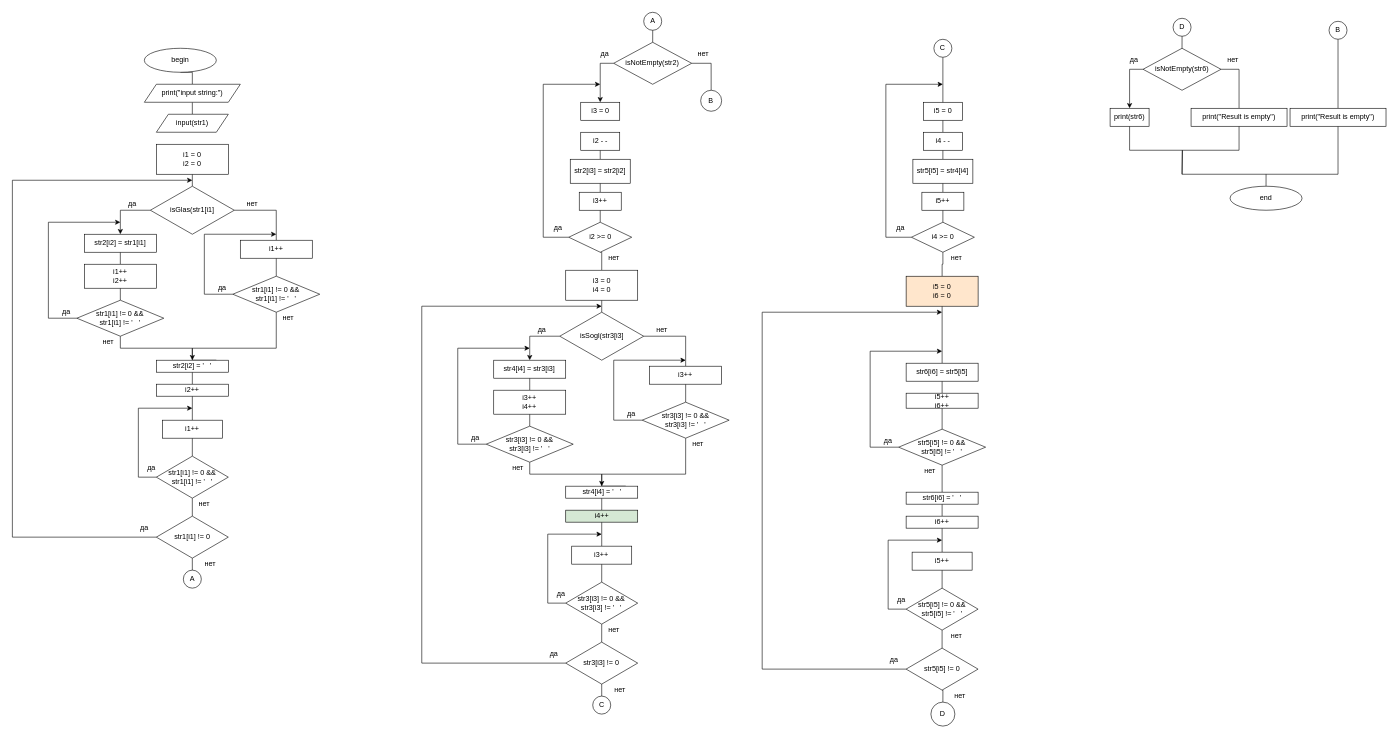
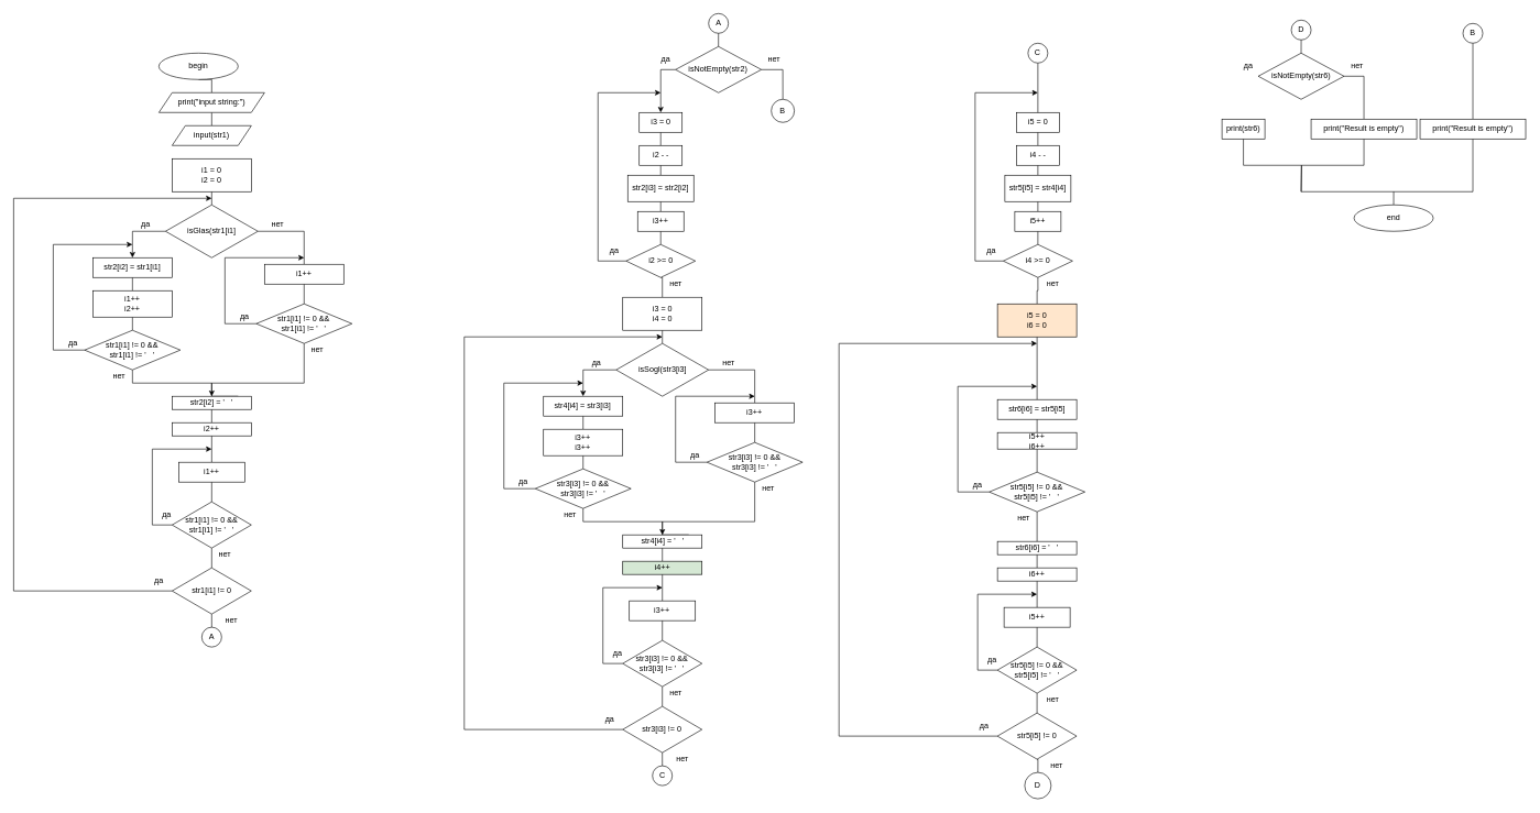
- <mxCell id="154" style="edgeStyle=orthogonalEdgeStyle;rounded=0;orthogonalLoop=1;jettySize=auto;html=1;exitX=0;exitY=0.5;exitDx=0;exitDy=0;entryX=0.5;entryY=0;entryDx=0;entryDy=0;endArrow=classic;endFill=1;" edge="1" parent="1" source="156" target="153"><mxGeometry relative="1" as="geometry" /></mxCell>
+ <mxCell id="47" style="edgeStyle=orthogonalEdgeStyle;rounded=0;orthogonalLoop=1;jettySize=auto;html=1;exitX=0.5;exitY=1;exitDx=0;exitDy=0;entryX=0.5;entryY=0;entryDx=0;entryDy=0;endArrow=none;endFill=0;" edge="1" parent="1" source="48" target="50"><mxGeometry relative="1" as="geometry" /></mxCell>
- <mxCell id="66" value="&lt;div&gt;i3++&lt;/div&gt;&lt;div&gt;i4++&lt;/div&gt;" style="rounded=0;whiteSpace=wrap;html=1;" vertex="1" parent="1"><mxGeometry x="822.47" y="650" width="120" height="40" as="geometry" /></mxCell>
+ <mxCell id="66" value="&lt;div&gt;i3++&lt;/div&gt;&lt;div&gt;i3++&lt;/div&gt;" style="rounded=0;whiteSpace=wrap;html=1;" vertex="1" parent="1"><mxGeometry x="822.47" y="650" width="120" height="40" as="geometry" /></mxCell>
